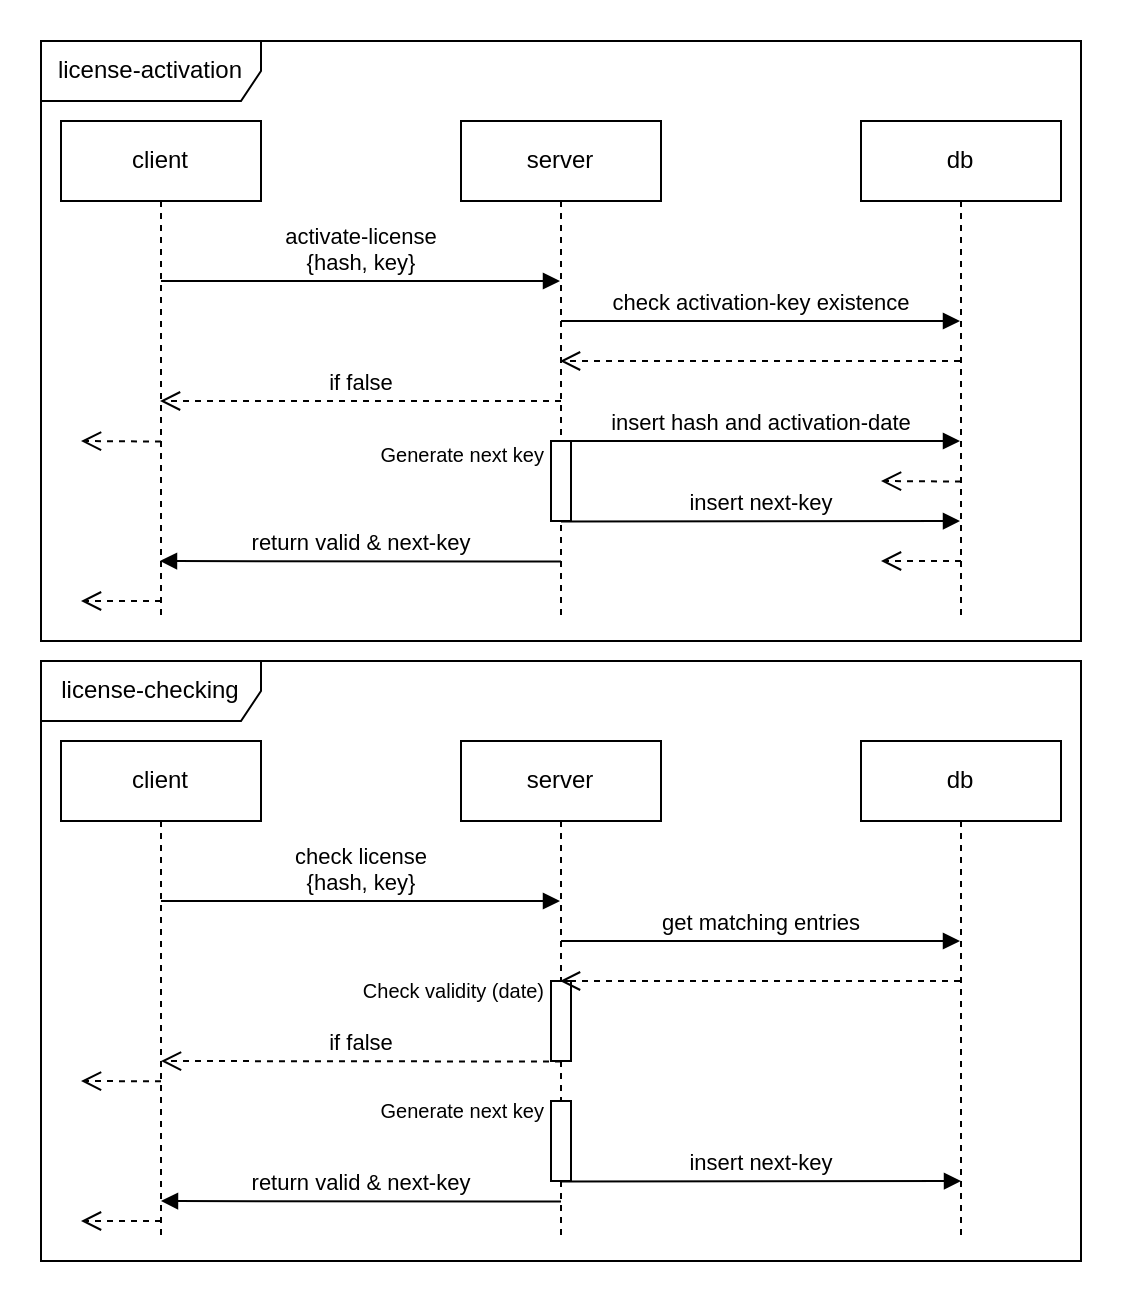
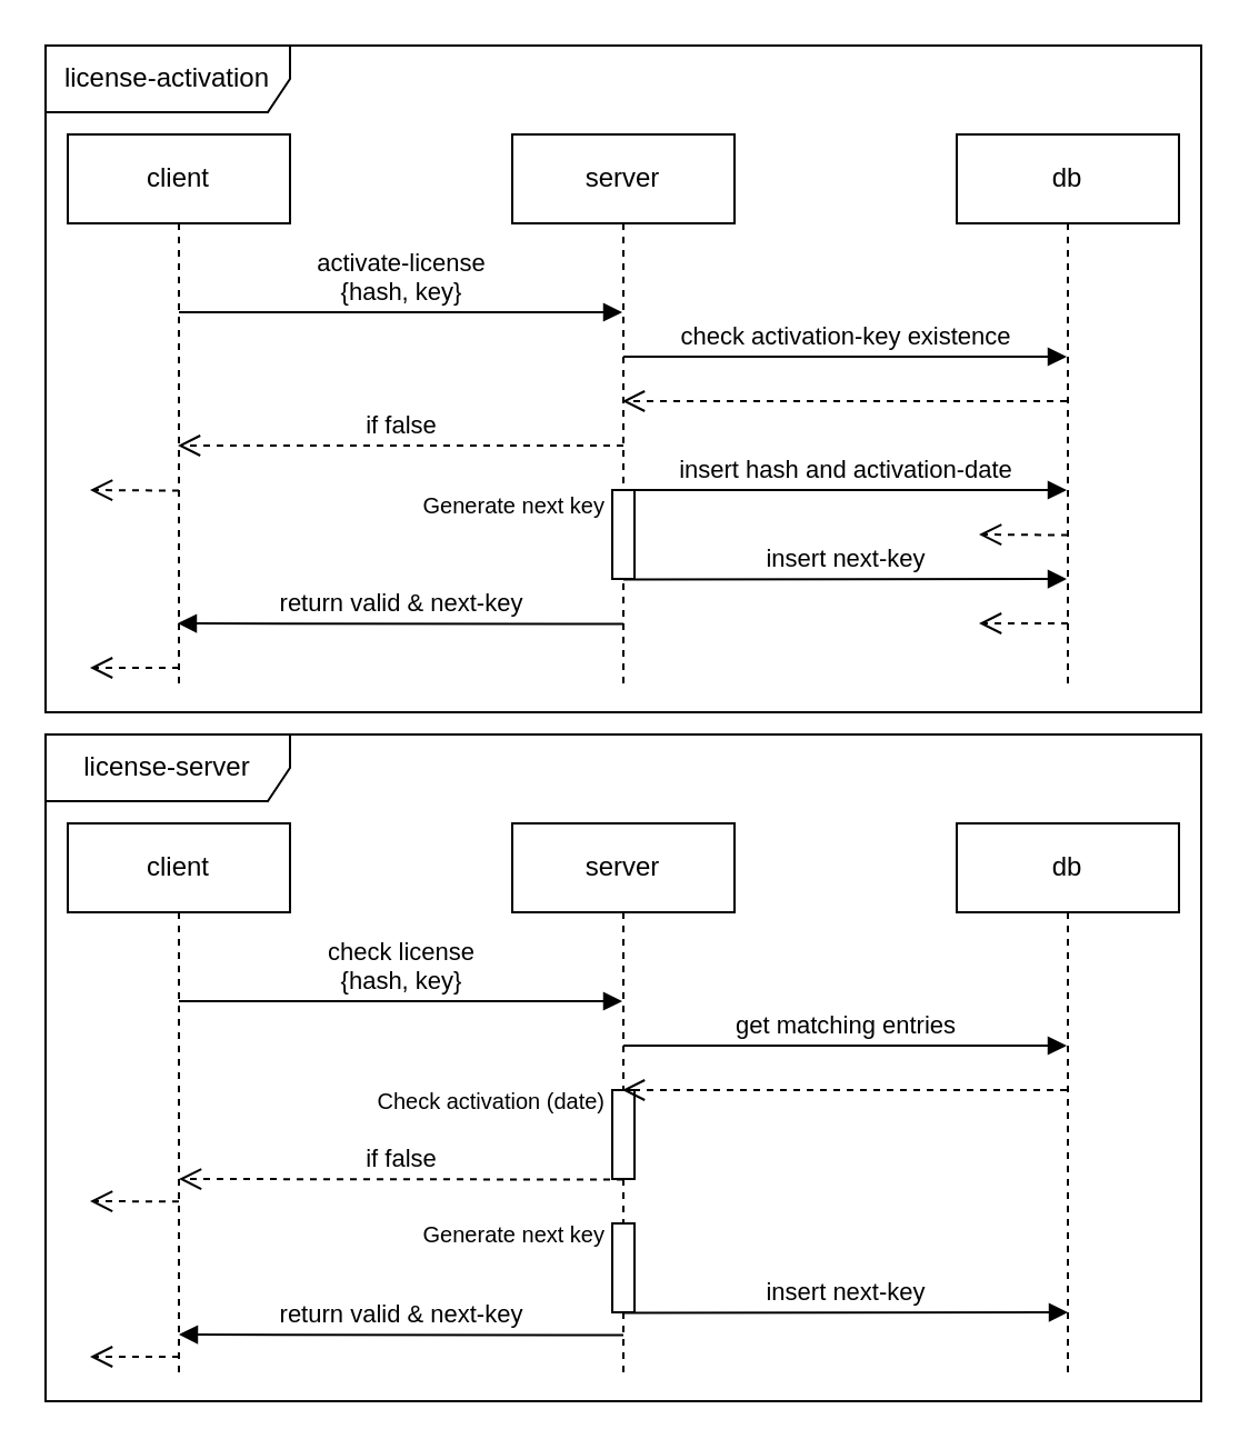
- <mxCell id="29" value="license-checking" style="shape=umlFrame;whiteSpace=wrap;html=1;pointerEvents=0;width=110;height=30;" vertex="1" parent="1"><mxGeometry x="20" y="330" width="520" height="300" as="geometry" /></mxCell>
+ <mxCell id="29" value="license-server" style="shape=umlFrame;whiteSpace=wrap;html=1;pointerEvents=0;width=110;height=30;" vertex="1" parent="1"><mxGeometry x="20" y="330" width="520" height="300" as="geometry" /></mxCell>
- <mxCell id="32" value="&lt;font style=&quot;font-size: 10px;&quot;&gt;Check validity (date)&lt;/font&gt;" style="text;html=1;align=right;verticalAlign=middle;resizable=0;points=[];autosize=1;strokeColor=none;fillColor=none;" vertex="1" parent="1"><mxGeometry x="163" y="480" width="110" height="30" as="geometry" /></mxCell>
+ <mxCell id="32" value="&lt;font style=&quot;font-size: 10px;&quot;&gt;Check activation (date)&lt;/font&gt;" style="text;html=1;align=right;verticalAlign=middle;resizable=0;points=[];autosize=1;strokeColor=none;fillColor=none;" vertex="1" parent="1"><mxGeometry x="163" y="480" width="110" height="30" as="geometry" /></mxCell>
